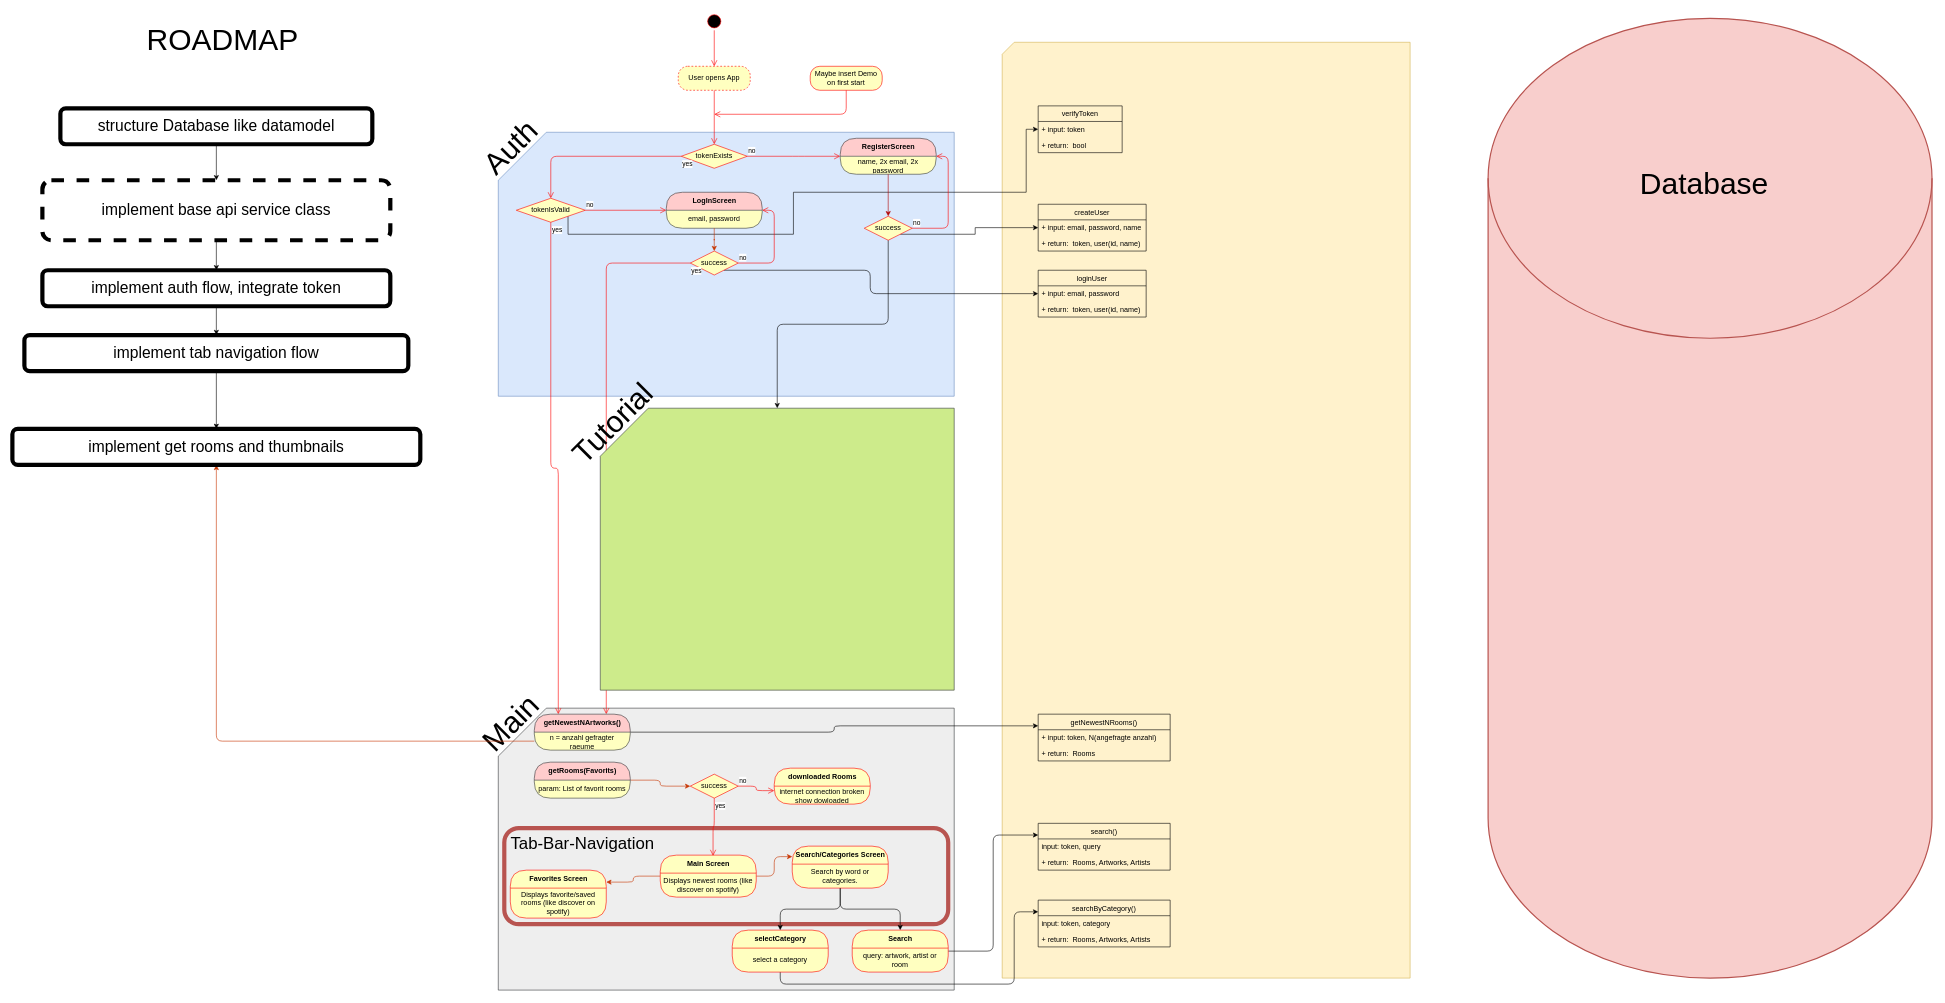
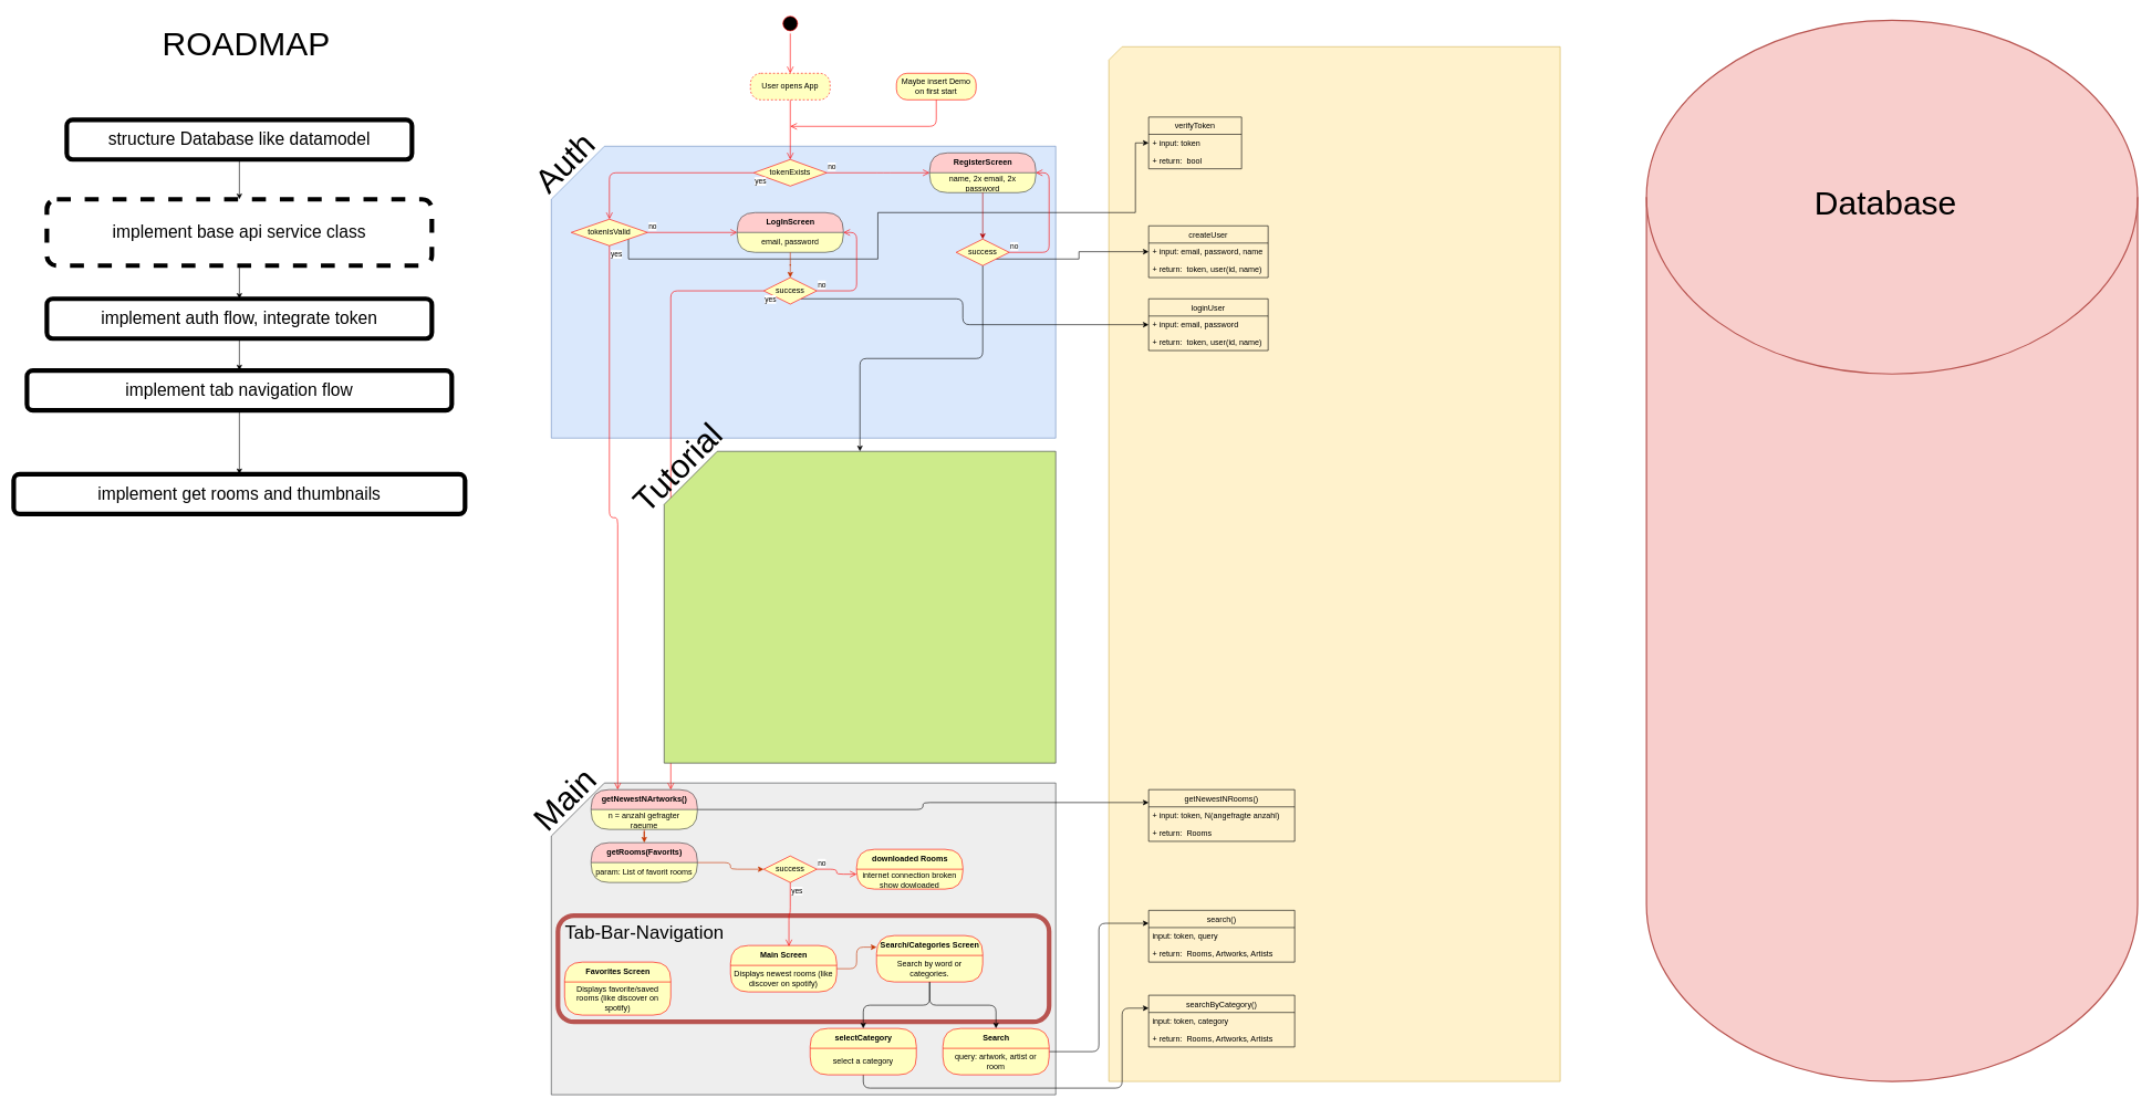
- <mxCell id="64" style="edgeStyle=orthogonalEdgeStyle;rounded=1;orthogonalLoop=1;jettySize=auto;html=1;fillColor=#fa6800;strokeColor=#C73500;" edge="1" parent="1" source="56" target="101"><mxGeometry relative="1" as="geometry" /></mxCell>
+ <mxCell id="64" style="edgeStyle=orthogonalEdgeStyle;rounded=1;orthogonalLoop=1;jettySize=auto;html=1;entryX=0.5;entryY=0;entryDx=0;entryDy=0;fillColor=#fa6800;strokeColor=#C73500;" edge="1" parent="1" source="56" target="74"><mxGeometry relative="1" as="geometry" /></mxCell>
- <mxCell id="14" style="edgeStyle=orthogonalEdgeStyle;rounded=1;orthogonalLoop=1;jettySize=auto;html=1;entryX=1;entryY=0.25;entryDx=0;entryDy=0;fillColor=#fa6800;strokeColor=#C73500;" edge="1" parent="1" source="15" target="70"><mxGeometry relative="1" as="geometry" /></mxCell>
